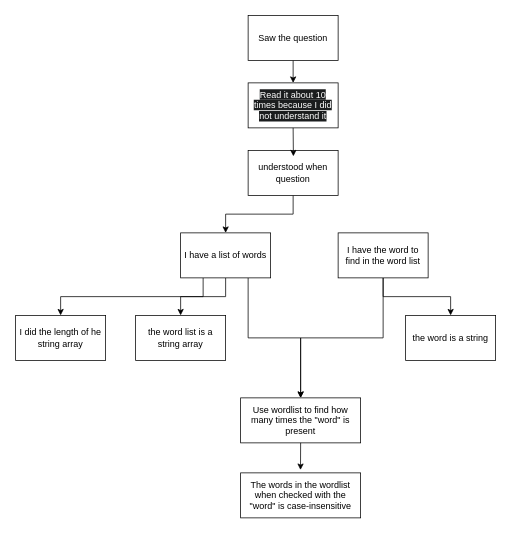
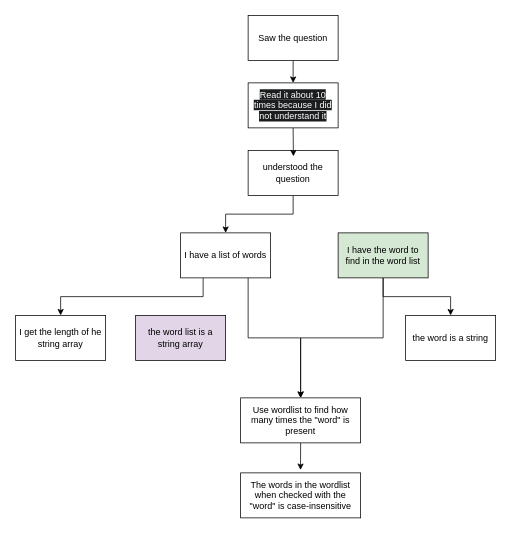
- <mxCell id="6" value="understood when question" style="rounded=0;whiteSpace=wrap;html=1;" vertex="1" parent="1"><mxGeometry x="330" y="200" width="120" height="60" as="geometry" /></mxCell>
+ <mxCell id="6" value="understood the question" style="rounded=0;whiteSpace=wrap;html=1;" vertex="1" parent="1"><mxGeometry x="330" y="200" width="120" height="60" as="geometry" /></mxCell>
- <mxCell id="16" value="I have the word to find in the word list" style="rounded=0;whiteSpace=wrap;html=1;" vertex="1" parent="1"><mxGeometry x="450" y="310" width="120" height="60" as="geometry" /></mxCell>
+ <mxCell id="16" value="I have the word to find in the word list" style="rounded=0;whiteSpace=wrap;html=1;fillColor=#d5e8d4;" vertex="1" parent="1"><mxGeometry x="450" y="310" width="120" height="60" as="geometry" /></mxCell>
- <mxCell id="10" style="edgeStyle=orthogonalEdgeStyle;rounded=0;orthogonalLoop=1;jettySize=auto;html=1;exitX=0.5;exitY=1;exitDx=0;exitDy=0;entryX=0.5;entryY=0;entryDx=0;entryDy=0;" edge="1" parent="1" source="13" target="7"><mxGeometry relative="1" as="geometry" /></mxCell>
- <mxCell id="8" value="I did the length of he string array" style="rounded=0;whiteSpace=wrap;html=1;" vertex="1" parent="1"><mxGeometry x="20" y="420" width="120" height="60" as="geometry" /></mxCell>
+ <mxCell id="8" value="I get the length of he string array" style="rounded=0;whiteSpace=wrap;html=1;" vertex="1" parent="1"><mxGeometry x="20" y="420" width="120" height="60" as="geometry" /></mxCell>
- <mxCell id="7" value="the word list is a string array" style="rounded=0;whiteSpace=wrap;html=1;" vertex="1" parent="1"><mxGeometry x="180" y="420" width="120" height="60" as="geometry" /></mxCell>
+ <mxCell id="7" value="the word list is a string array" style="rounded=0;whiteSpace=wrap;html=1;fillColor=#e1d5e7;" vertex="1" parent="1"><mxGeometry x="180" y="420" width="120" height="60" as="geometry" /></mxCell>
